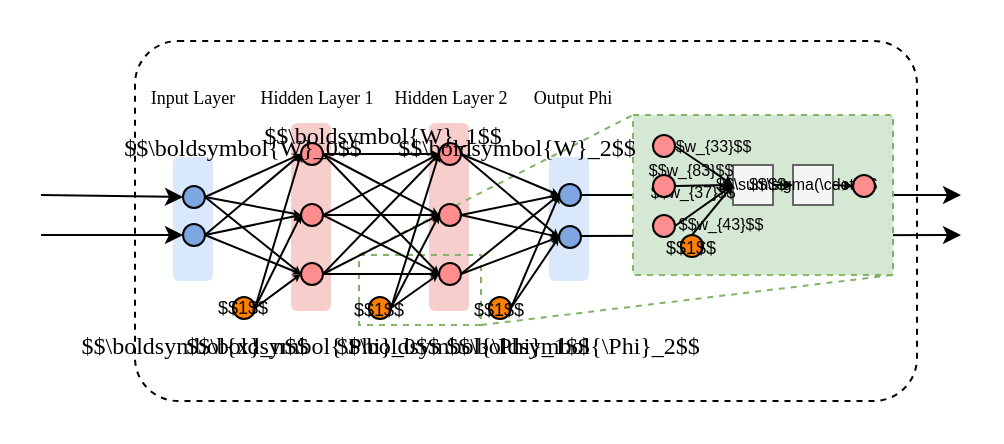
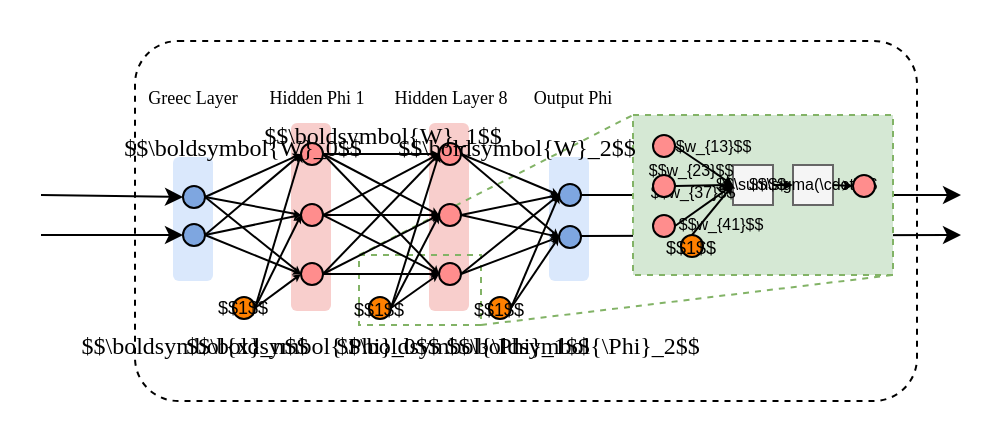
- <mxCell id="97" value="&lt;font&gt;Input Layer&lt;/font&gt;" style="text;html=1;align=center;verticalAlign=middle;resizable=0;points=[];autosize=1;strokeColor=none;fillColor=none;fontFamily=Times New Roman;fontSize=9;" vertex="1" parent="93"><mxGeometry x="61" y="39" width="70" height="20" as="geometry" /></mxCell>
+ <mxCell id="97" value="&lt;font&gt;Greec Layer&lt;/font&gt;" style="text;html=1;align=center;verticalAlign=middle;resizable=0;points=[];autosize=1;strokeColor=none;fillColor=none;fontFamily=Times New Roman;fontSize=9;" vertex="1" parent="93"><mxGeometry x="61" y="39" width="70" height="20" as="geometry" /></mxCell>
- <mxCell id="95" value="&lt;font&gt;Hidden Layer 1&lt;/font&gt;" style="text;html=1;align=center;verticalAlign=middle;resizable=0;points=[];autosize=1;strokeColor=none;fillColor=none;fontFamily=Times New Roman;fontSize=9;" vertex="1" parent="93"><mxGeometry x="118" y="39" width="80" height="20" as="geometry" /></mxCell>
+ <mxCell id="95" value="&lt;font&gt;Hidden Phi 1&lt;/font&gt;" style="text;html=1;align=center;verticalAlign=middle;resizable=0;points=[];autosize=1;strokeColor=none;fillColor=none;fontFamily=Times New Roman;fontSize=9;" vertex="1" parent="93"><mxGeometry x="118" y="39" width="80" height="20" as="geometry" /></mxCell>
- <mxCell id="96" value="&lt;font&gt;Hidden Layer 2&lt;/font&gt;" style="text;html=1;align=center;verticalAlign=middle;resizable=0;points=[];autosize=1;strokeColor=none;fillColor=none;fontFamily=Times New Roman;fontSize=9;" vertex="1" parent="93"><mxGeometry x="185" y="39" width="80" height="20" as="geometry" /></mxCell>
+ <mxCell id="96" value="&lt;font&gt;Hidden Layer 8&lt;/font&gt;" style="text;html=1;align=center;verticalAlign=middle;resizable=0;points=[];autosize=1;strokeColor=none;fillColor=none;fontFamily=Times New Roman;fontSize=9;" vertex="1" parent="93"><mxGeometry x="185" y="39" width="80" height="20" as="geometry" /></mxCell>
- <mxCell id="30" value="$$w_{33}$$" style="text;html=1;align=center;verticalAlign=middle;resizable=0;points=[];autosize=1;strokeColor=none;fillColor=none;fontSize=8;" vertex="1" parent="28"><mxGeometry x="319" y="63" width="70" height="20" as="geometry" /></mxCell>
+ <mxCell id="30" value="$$w_{13}$$" style="text;html=1;align=center;verticalAlign=middle;resizable=0;points=[];autosize=1;strokeColor=none;fillColor=none;fontSize=8;" vertex="1" parent="28"><mxGeometry x="319" y="63" width="70" height="20" as="geometry" /></mxCell>
- <mxCell id="31" value="$$w_{83}$$" style="text;html=1;align=center;verticalAlign=middle;resizable=0;points=[];autosize=1;strokeColor=none;fillColor=none;fontSize=8;" vertex="1" parent="28"><mxGeometry x="310" y="75" width="70" height="20" as="geometry" /></mxCell>
+ <mxCell id="31" value="$$w_{23}$$" style="text;html=1;align=center;verticalAlign=middle;resizable=0;points=[];autosize=1;strokeColor=none;fillColor=none;fontSize=8;" vertex="1" parent="28"><mxGeometry x="310" y="75" width="70" height="20" as="geometry" /></mxCell>
- <mxCell id="33" value="$$w_{43}$$" style="text;html=1;align=center;verticalAlign=middle;resizable=0;points=[];autosize=1;strokeColor=none;fillColor=none;fontSize=8;" vertex="1" parent="28"><mxGeometry x="325" y="102" width="70" height="20" as="geometry" /></mxCell>
+ <mxCell id="33" value="$$w_{41}$$" style="text;html=1;align=center;verticalAlign=middle;resizable=0;points=[];autosize=1;strokeColor=none;fillColor=none;fontSize=8;" vertex="1" parent="28"><mxGeometry x="325" y="102" width="70" height="20" as="geometry" /></mxCell>
